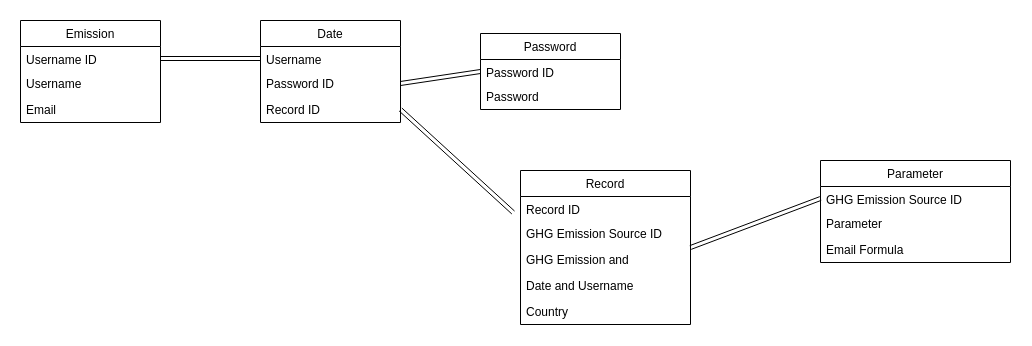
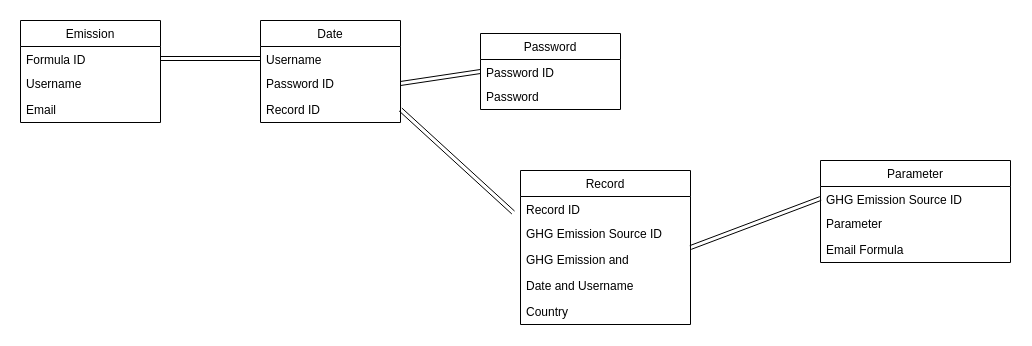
- <mxCell id="18" value="Username ID" style="text;strokeColor=none;fillColor=none;align=left;verticalAlign=top;spacingLeft=4;spacingRight=4;overflow=hidden;rotatable=0;points=[[0,0.5],[1,0.5]];portConstraint=eastwest;" parent="17" vertex="1"><mxGeometry y="26" width="140" height="24" as="geometry" /></mxCell>
+ <mxCell id="18" value="Formula ID" style="text;strokeColor=none;fillColor=none;align=left;verticalAlign=top;spacingLeft=4;spacingRight=4;overflow=hidden;rotatable=0;points=[[0,0.5],[1,0.5]];portConstraint=eastwest;" parent="17" vertex="1"><mxGeometry y="26" width="140" height="24" as="geometry" /></mxCell>
